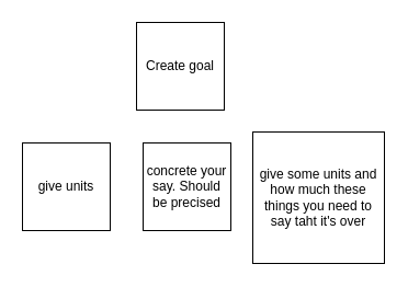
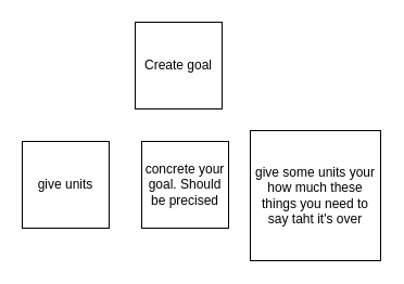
- <mxCell id="3" value="concrete your say. Should be precised" style="whiteSpace=wrap;html=1;aspect=fixed;" vertex="1" parent="1"><mxGeometry x="130" y="130" width="80" height="80" as="geometry" /></mxCell>
+ <mxCell id="3" value="concrete your goal. Should be precised" style="whiteSpace=wrap;html=1;aspect=fixed;" vertex="1" parent="1"><mxGeometry x="130" y="130" width="80" height="80" as="geometry" /></mxCell>
- <mxCell id="4" value="give some units and how much these things you need to say taht it's over&lt;br&gt;" style="whiteSpace=wrap;html=1;aspect=fixed;" vertex="1" parent="1"><mxGeometry x="230" y="120" width="120" height="120" as="geometry" /></mxCell>
+ <mxCell id="4" value="give some units your how much these things you need to say taht it's over&lt;br&gt;" style="whiteSpace=wrap;html=1;aspect=fixed;" vertex="1" parent="1"><mxGeometry x="230" y="120" width="120" height="120" as="geometry" /></mxCell>
